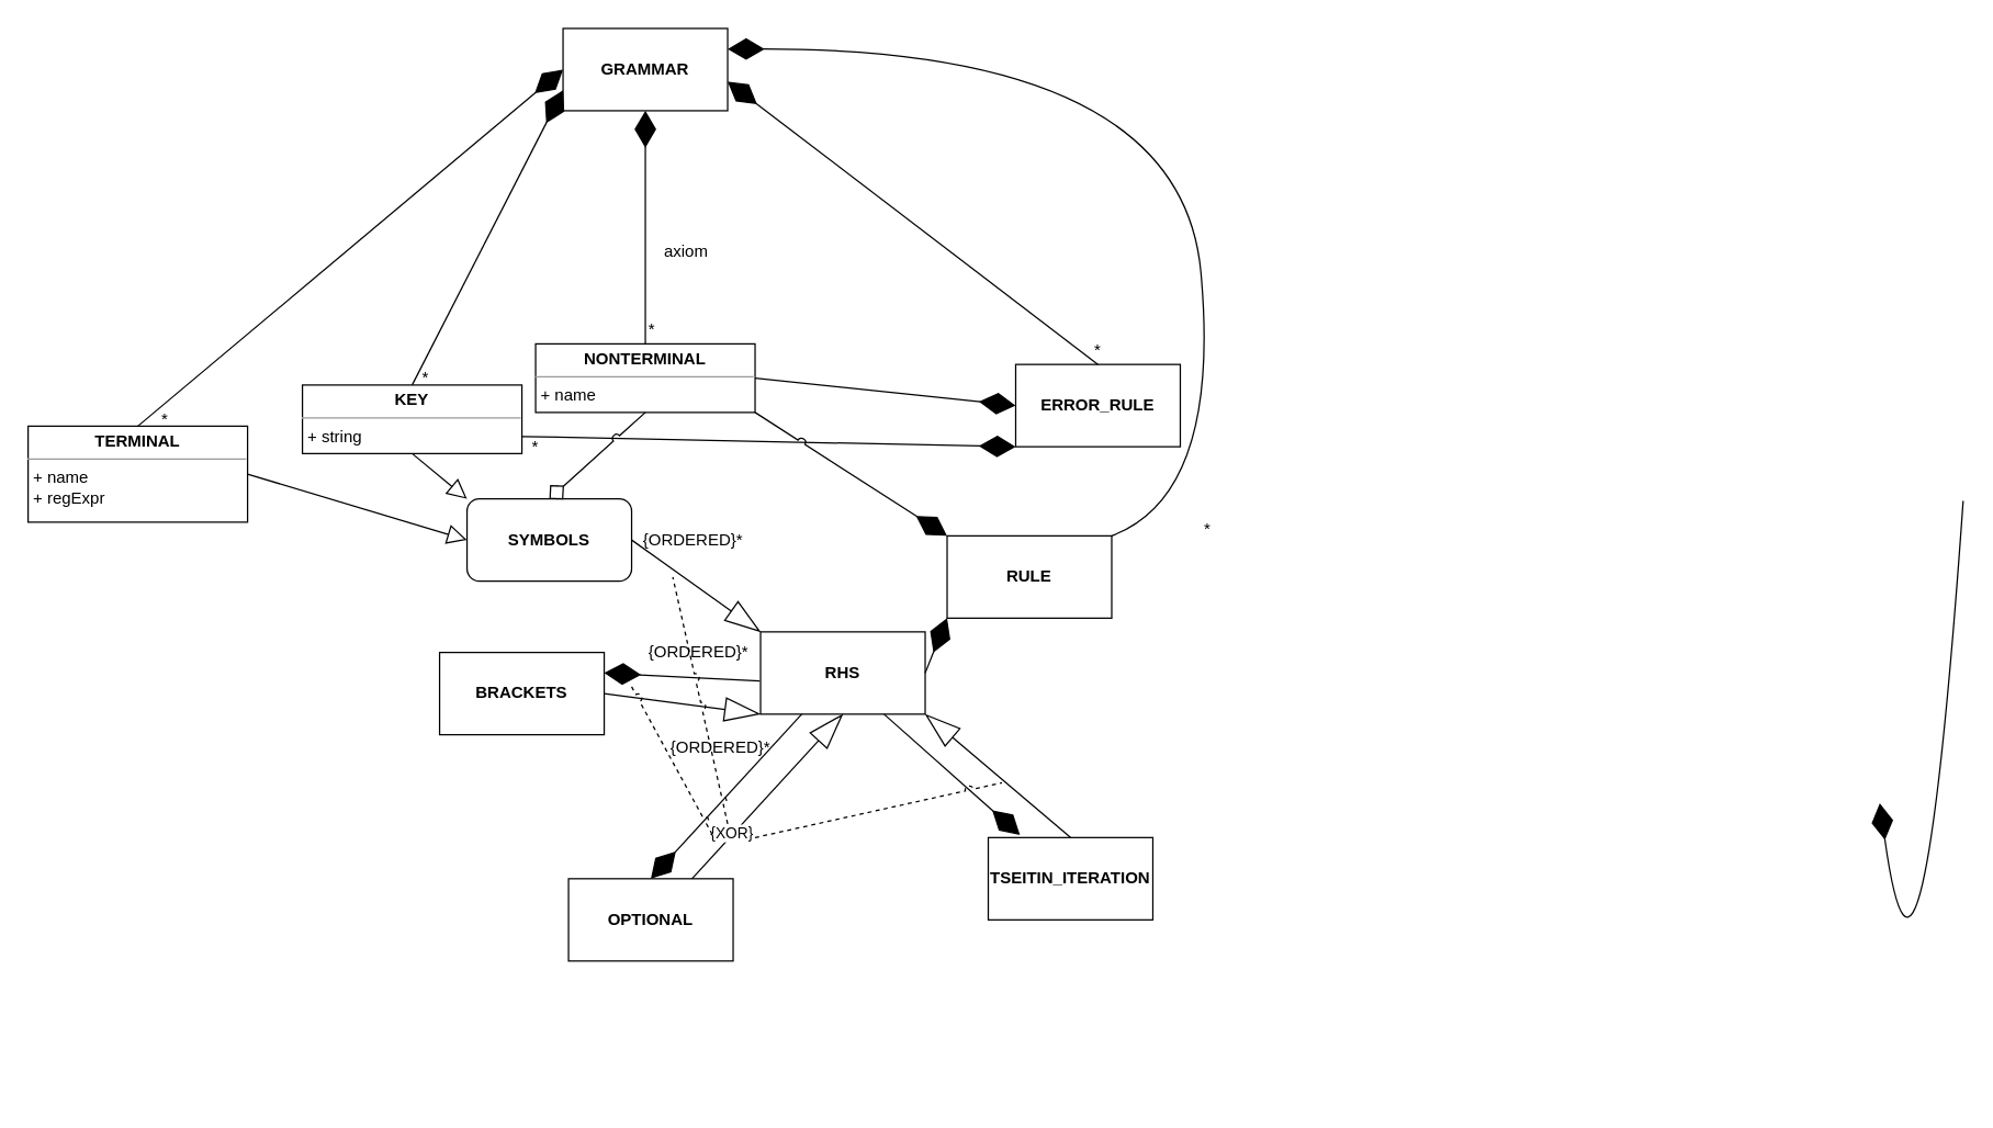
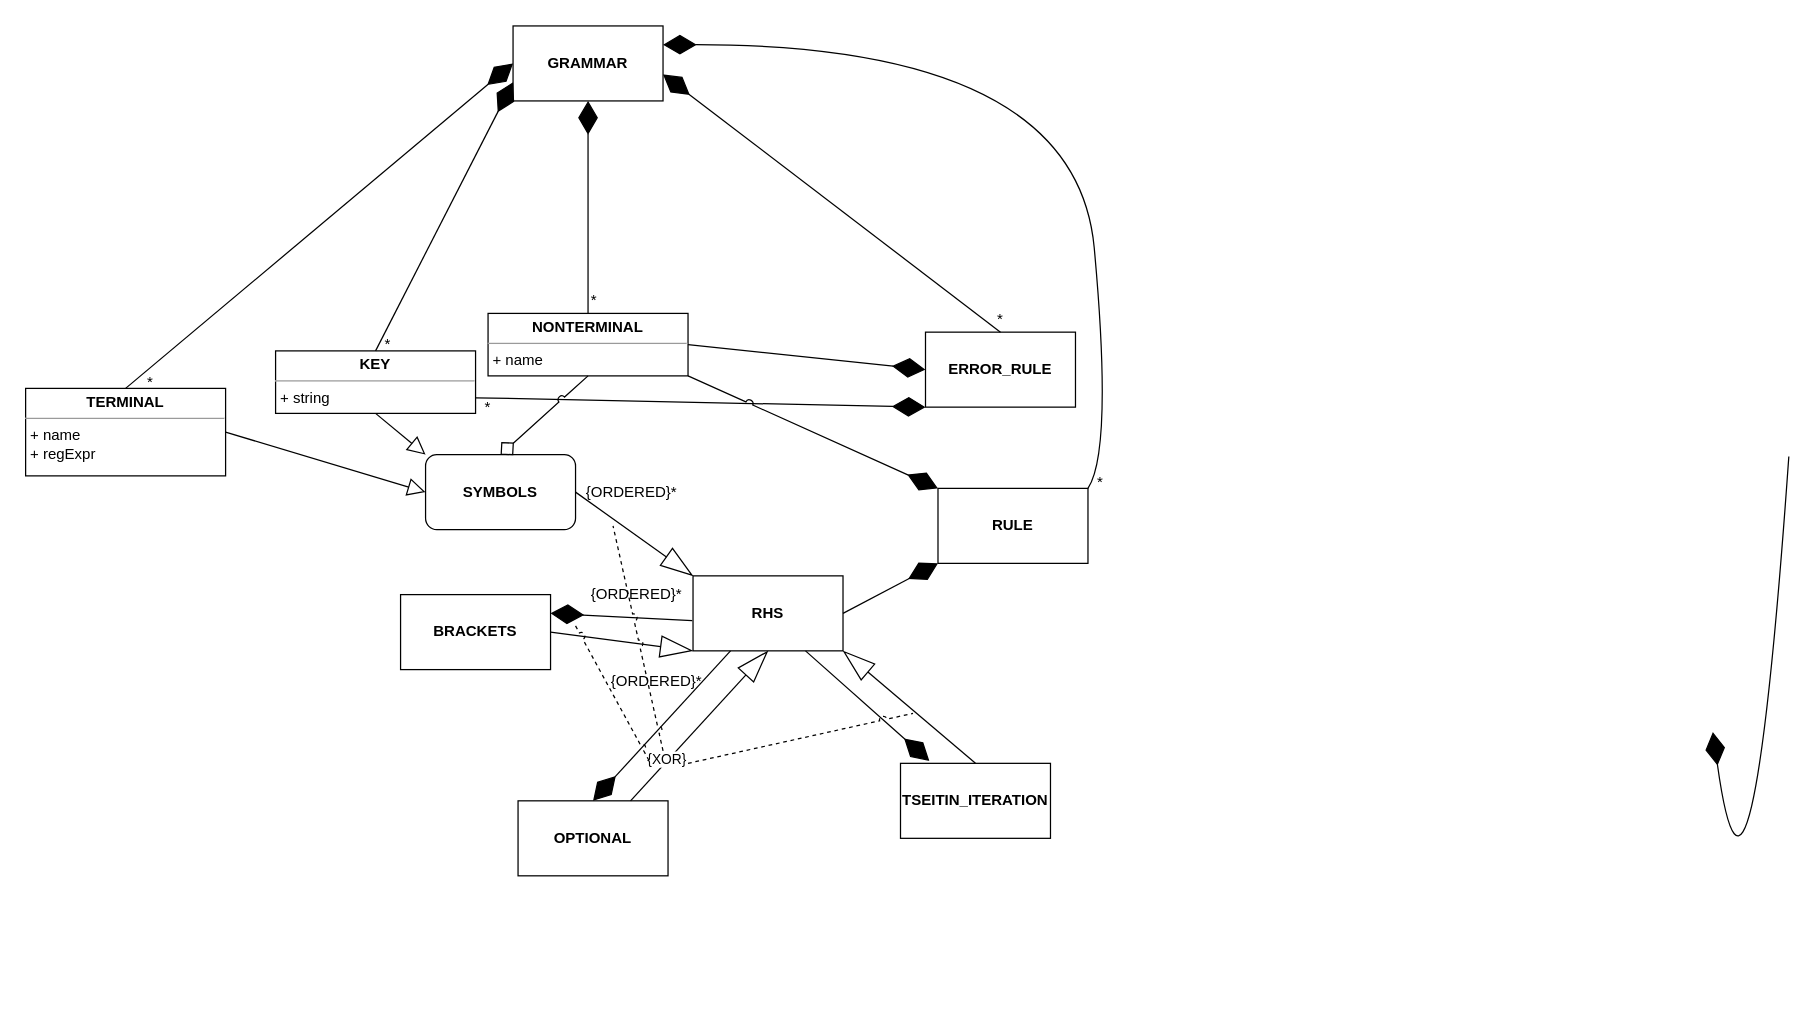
- <mxCell id="45" value="axiom" style="text;html=1;strokeColor=none;fillColor=none;align=center;verticalAlign=middle;whiteSpace=wrap;rounded=0;" vertex="1" parent="1"><mxGeometry x="470" y="175" width="60" height="15" as="geometry" /></mxCell>
- <mxCell id="18" value="&lt;b&gt;RULE&lt;/b&gt;" style="rounded=0;whiteSpace=wrap;html=1;" parent="1" vertex="1"><mxGeometry x="690" y="390" width="120" height="60" as="geometry" /></mxCell>
+ <mxCell id="18" value="&lt;b&gt;RULE&lt;/b&gt;" style="rounded=0;whiteSpace=wrap;html=1;" parent="1" vertex="1"><mxGeometry x="750" y="390" width="120" height="60" as="geometry" /></mxCell>
